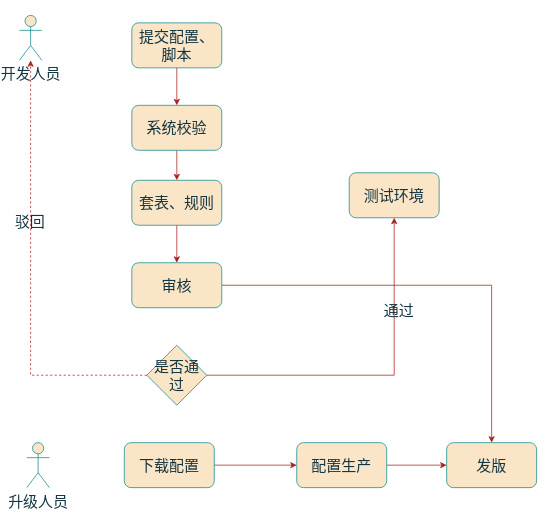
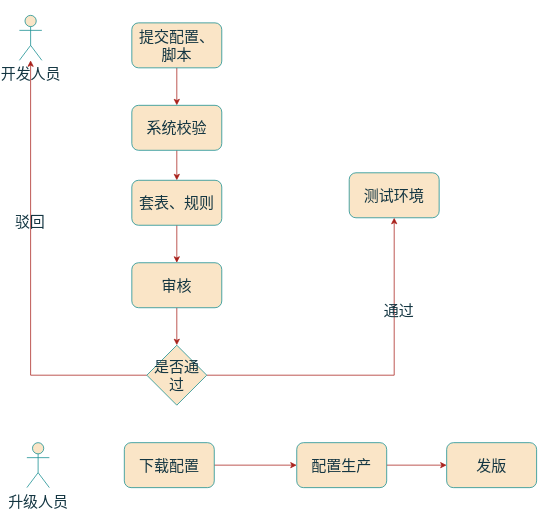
- <mxCell id="14" style="edgeStyle=orthogonalEdgeStyle;rounded=0;orthogonalLoop=1;jettySize=auto;html=1;exitX=0;exitY=0.5;exitDx=0;exitDy=0;labelBackgroundColor=none;strokeColor=#A8201A;fontColor=default;dashed=1;" edge="1" parent="1" source="16" target="2"><mxGeometry relative="1" as="geometry" /></mxCell>
+ <mxCell id="14" style="edgeStyle=orthogonalEdgeStyle;rounded=0;orthogonalLoop=1;jettySize=auto;html=1;exitX=0;exitY=0.5;exitDx=0;exitDy=0;labelBackgroundColor=none;strokeColor=#A8201A;fontColor=default;" edge="1" parent="1" source="16" target="2"><mxGeometry relative="1" as="geometry" /></mxCell>
- <mxCell id="10" value="" style="edgeStyle=orthogonalEdgeStyle;rounded=0;orthogonalLoop=1;jettySize=auto;html=1;labelBackgroundColor=none;strokeColor=#A8201A;fontColor=default;" edge="1" parent="1" source="11" target="22"><mxGeometry relative="1" as="geometry" /></mxCell>
+ <mxCell id="10" value="" style="edgeStyle=orthogonalEdgeStyle;rounded=0;orthogonalLoop=1;jettySize=auto;html=1;labelBackgroundColor=none;strokeColor=#A8201A;fontColor=default;" edge="1" parent="1" source="11" target="16"><mxGeometry relative="1" as="geometry" /></mxCell>
